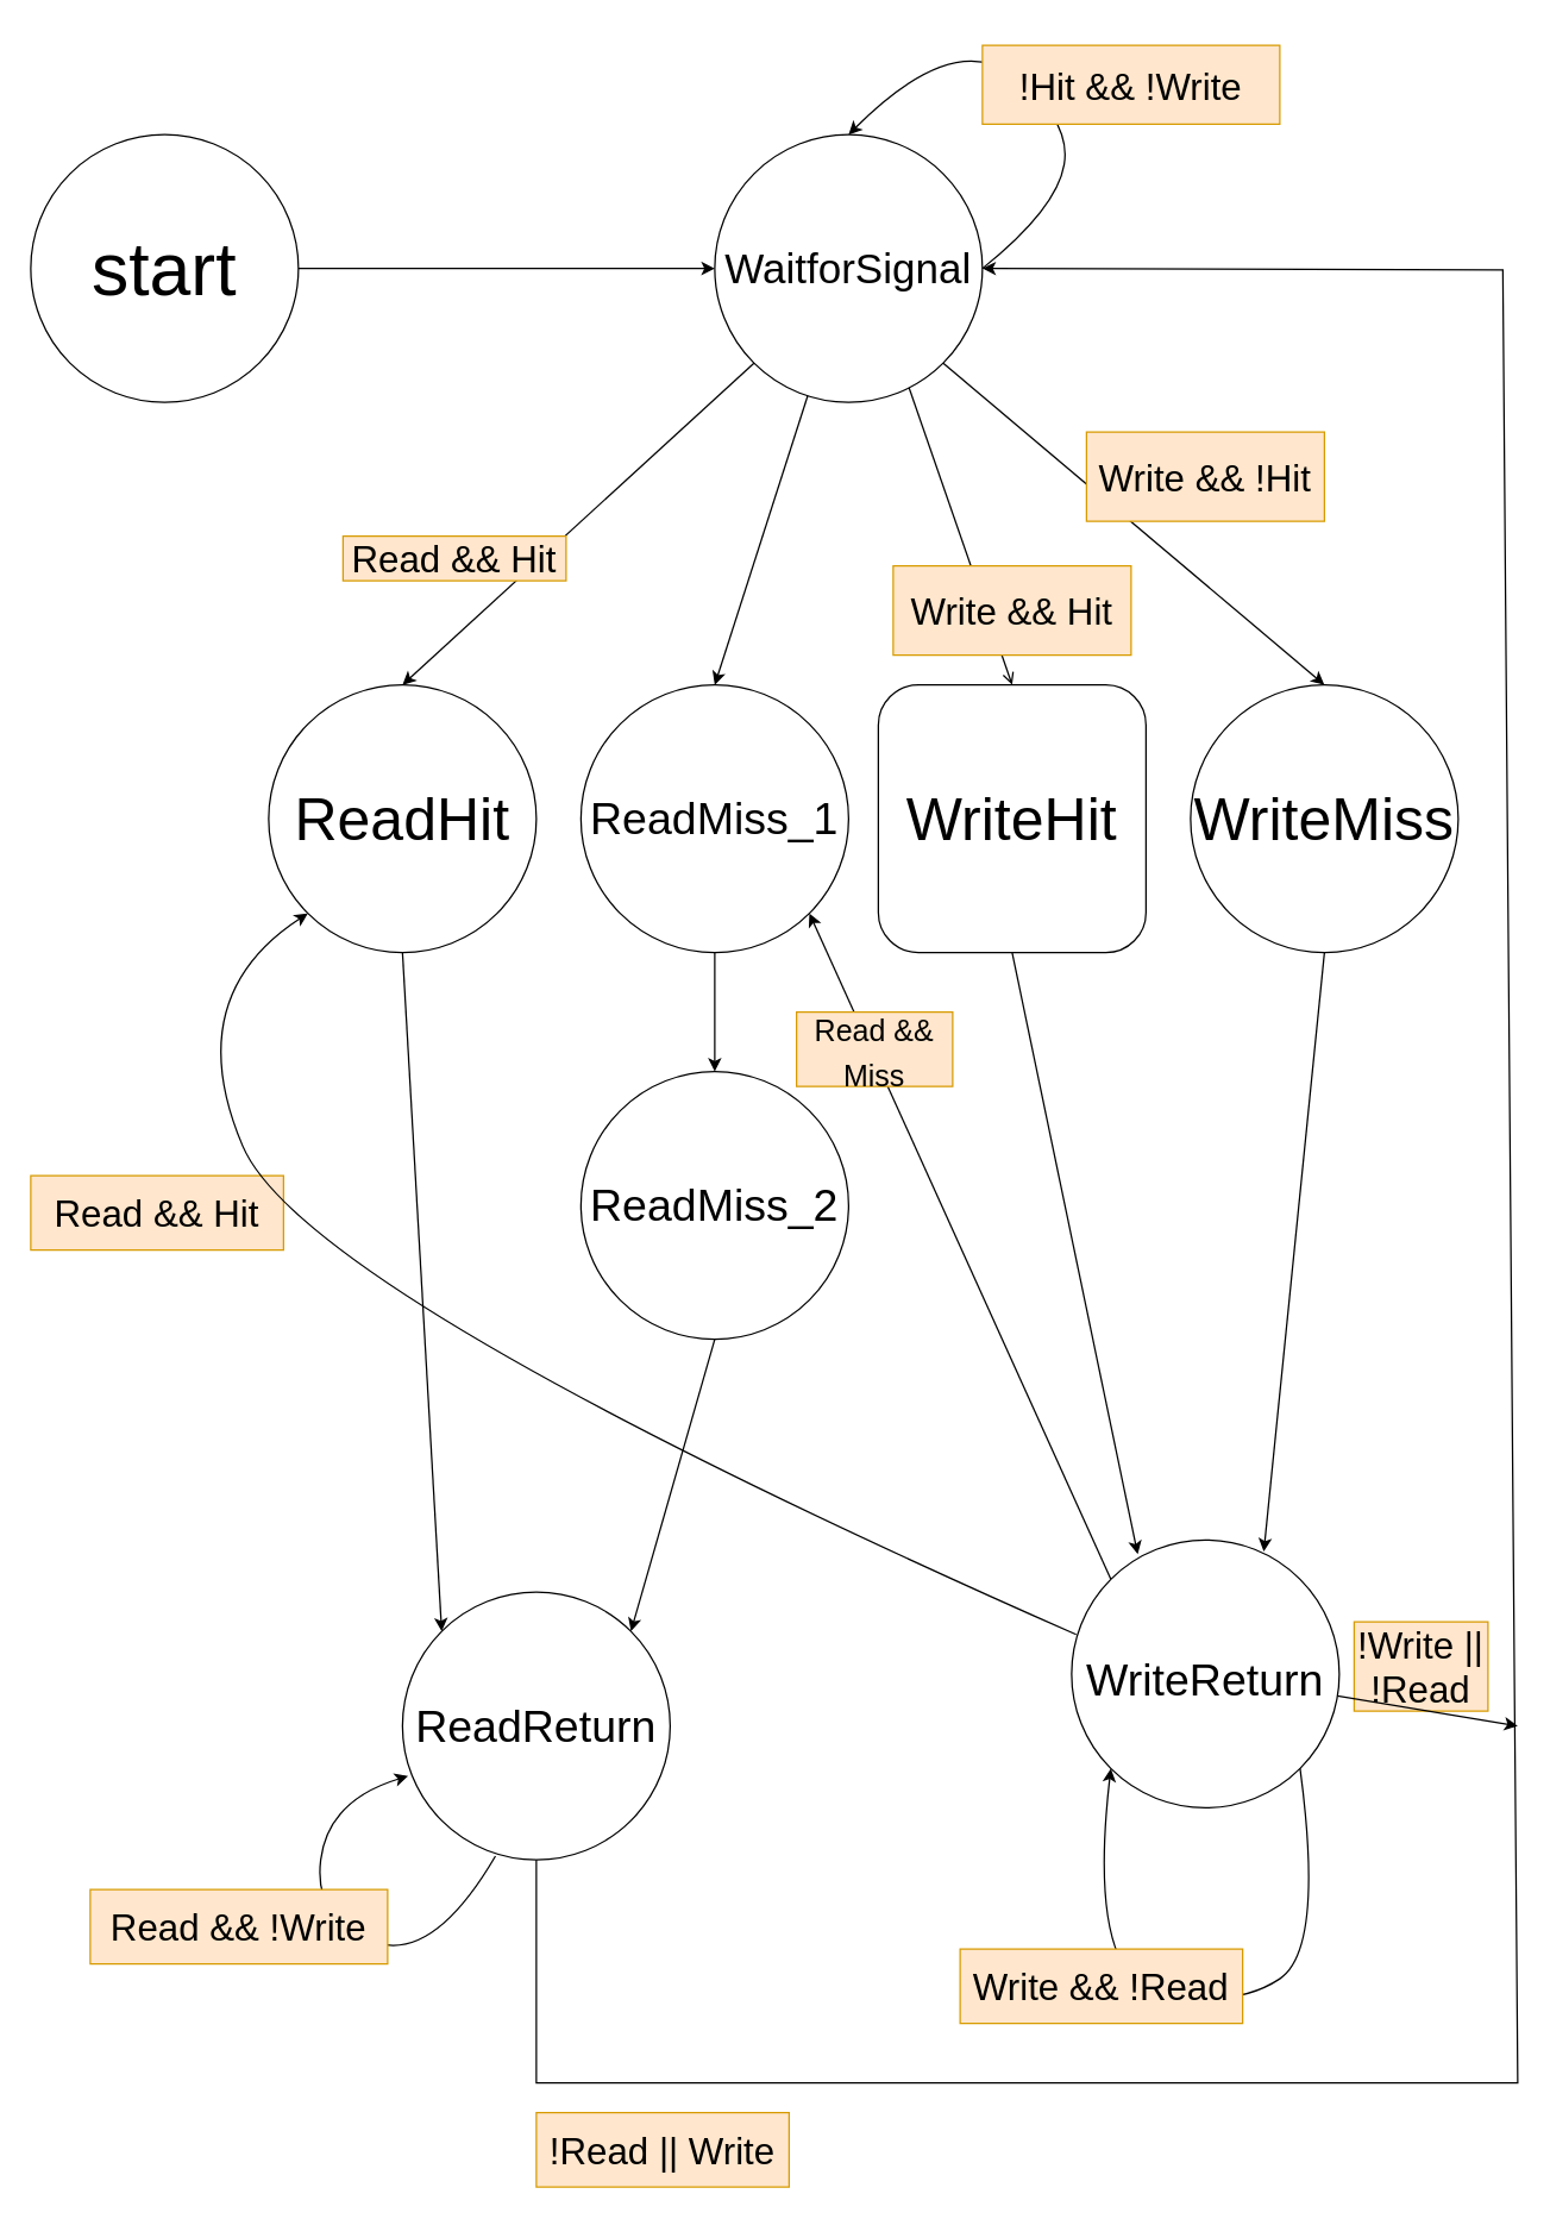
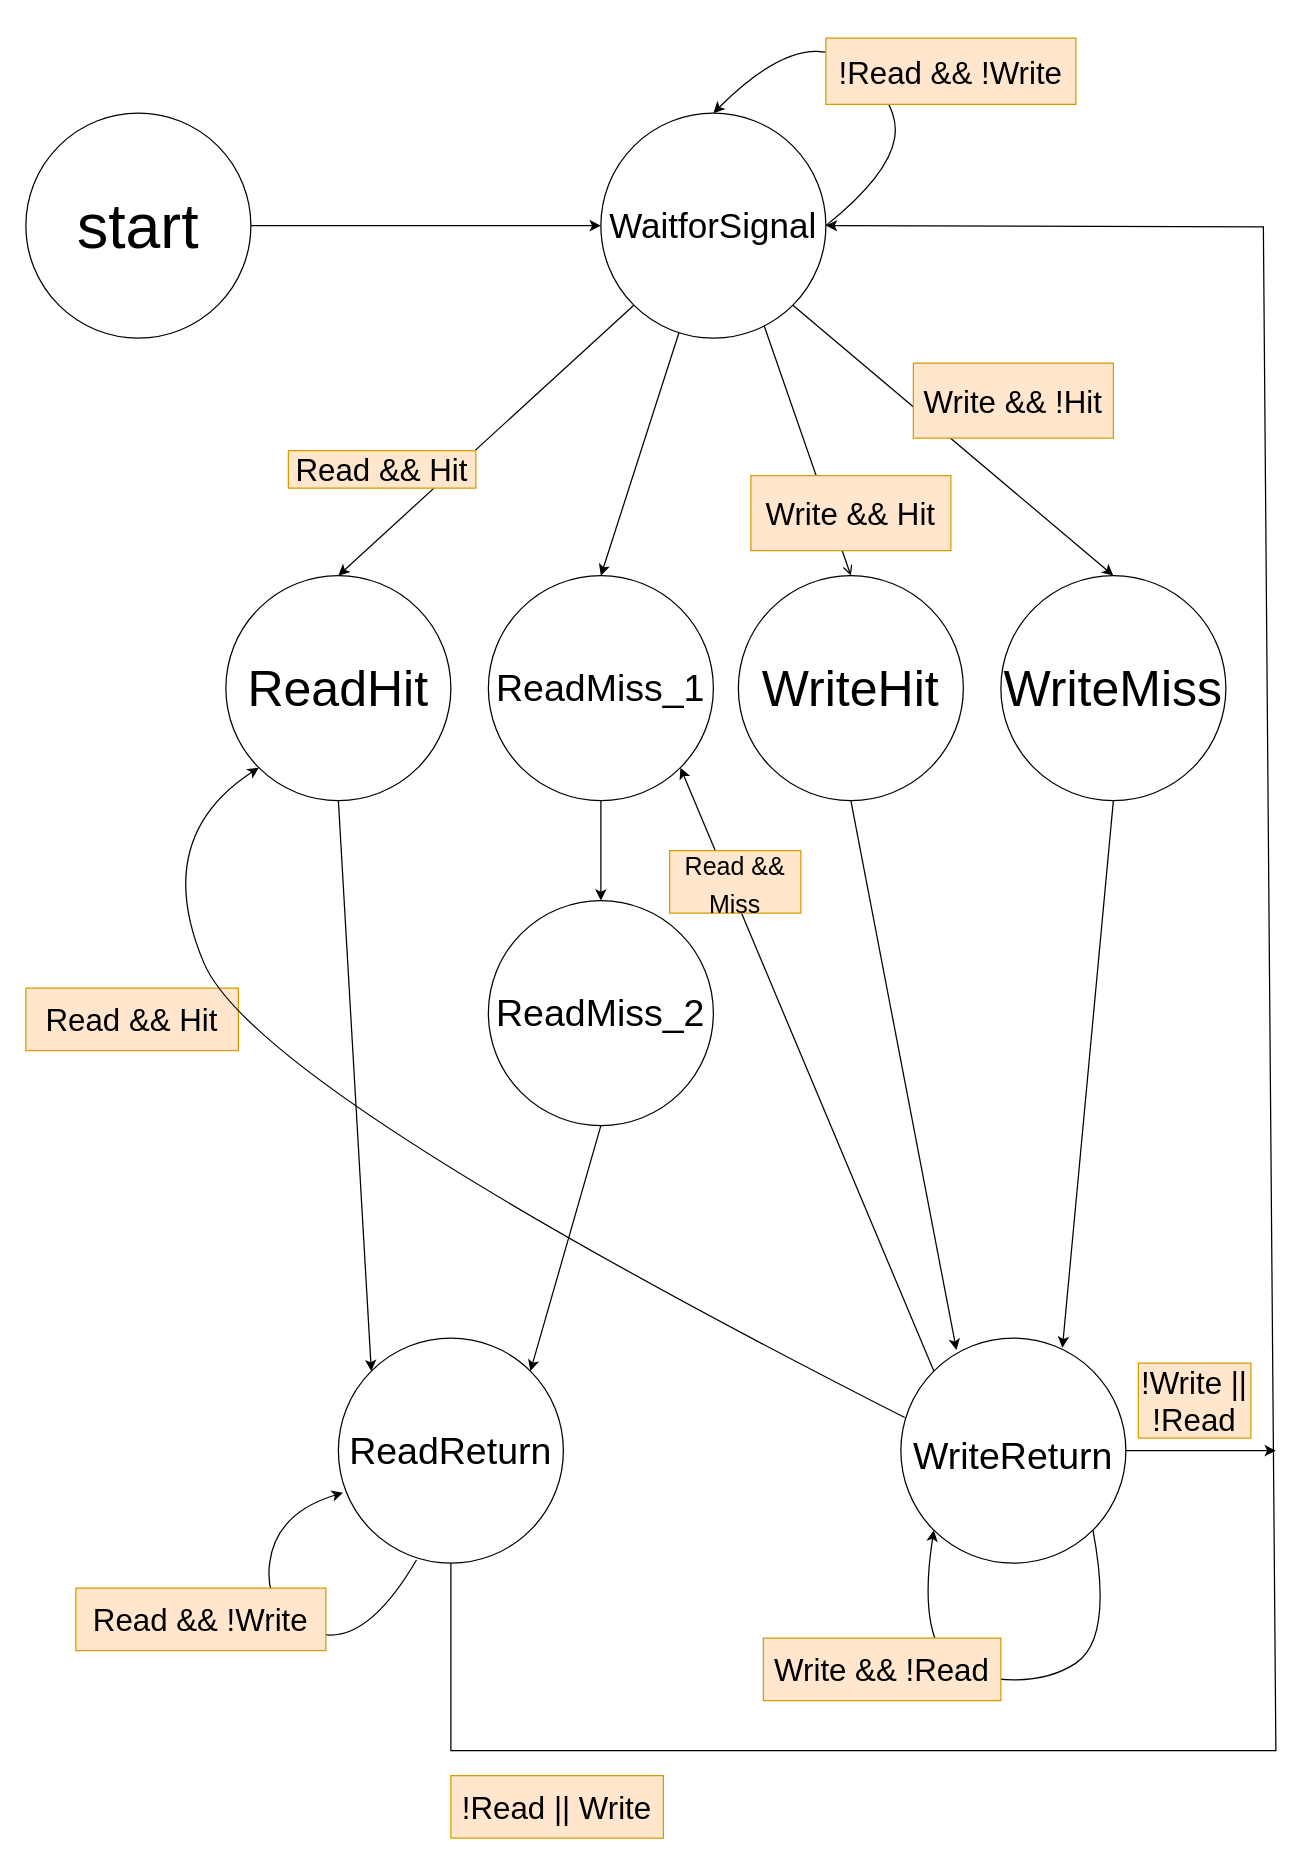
- <mxCell id="24" value="!Hit &amp;amp;&amp;amp; !Write" style="text;html=1;strokeColor=#d79b00;fillColor=#ffe6cc;align=center;verticalAlign=middle;whiteSpace=wrap;rounded=0;fontSize=25;" parent="1" vertex="1"><mxGeometry x="660" y="30" width="200" height="53" as="geometry" /></mxCell>
+ <mxCell id="24" value="!Read &amp;amp;&amp;amp; !Write" style="text;html=1;strokeColor=#d79b00;fillColor=#ffe6cc;align=center;verticalAlign=middle;whiteSpace=wrap;rounded=0;fontSize=25;" parent="1" vertex="1"><mxGeometry x="660" y="30" width="200" height="53" as="geometry" /></mxCell>
- <mxCell id="6" value="&lt;font style=&quot;font-size: 40px&quot;&gt;WriteHit&lt;/font&gt;" style="whiteSpace=wrap;html=1;aspect=fixed;rounded=1;" parent="1" vertex="1"><mxGeometry x="590" y="460" width="180" height="180" as="geometry" /></mxCell>
+ <mxCell id="6" value="&lt;font style=&quot;font-size: 40px&quot;&gt;WriteHit&lt;/font&gt;" style="ellipse;whiteSpace=wrap;html=1;aspect=fixed;" parent="1" vertex="1"><mxGeometry x="590" y="460" width="180" height="180" as="geometry" /></mxCell>
- <mxCell id="15" value="&lt;font style=&quot;font-size: 30px&quot;&gt;WriteReturn&lt;/font&gt;" style="ellipse;whiteSpace=wrap;html=1;aspect=fixed;fontSize=40;" parent="1" vertex="1"><mxGeometry x="720" y="1035" width="180" height="180" as="geometry" /></mxCell>
+ <mxCell id="15" value="&lt;font style=&quot;font-size: 30px&quot;&gt;WriteReturn&lt;/font&gt;" style="ellipse;whiteSpace=wrap;html=1;aspect=fixed;fontSize=40;" parent="1" vertex="1"><mxGeometry x="720" y="1070" width="180" height="180" as="geometry" /></mxCell>
- <mxCell id="23" value="Write &amp;amp;&amp;amp; !Read" style="text;html=1;strokeColor=#d79b00;fillColor=#ffe6cc;align=center;verticalAlign=middle;whiteSpace=wrap;rounded=0;fontSize=25;" parent="1" vertex="1"><mxGeometry x="645" y="1310" width="190" height="50" as="geometry" /></mxCell>
+ <mxCell id="23" value="Write &amp;amp;&amp;amp; !Read" style="text;html=1;strokeColor=#d79b00;fillColor=#ffe6cc;align=center;verticalAlign=middle;whiteSpace=wrap;rounded=0;fontSize=25;" parent="1" vertex="1"><mxGeometry x="610" y="1310" width="190" height="50" as="geometry" /></mxCell>
